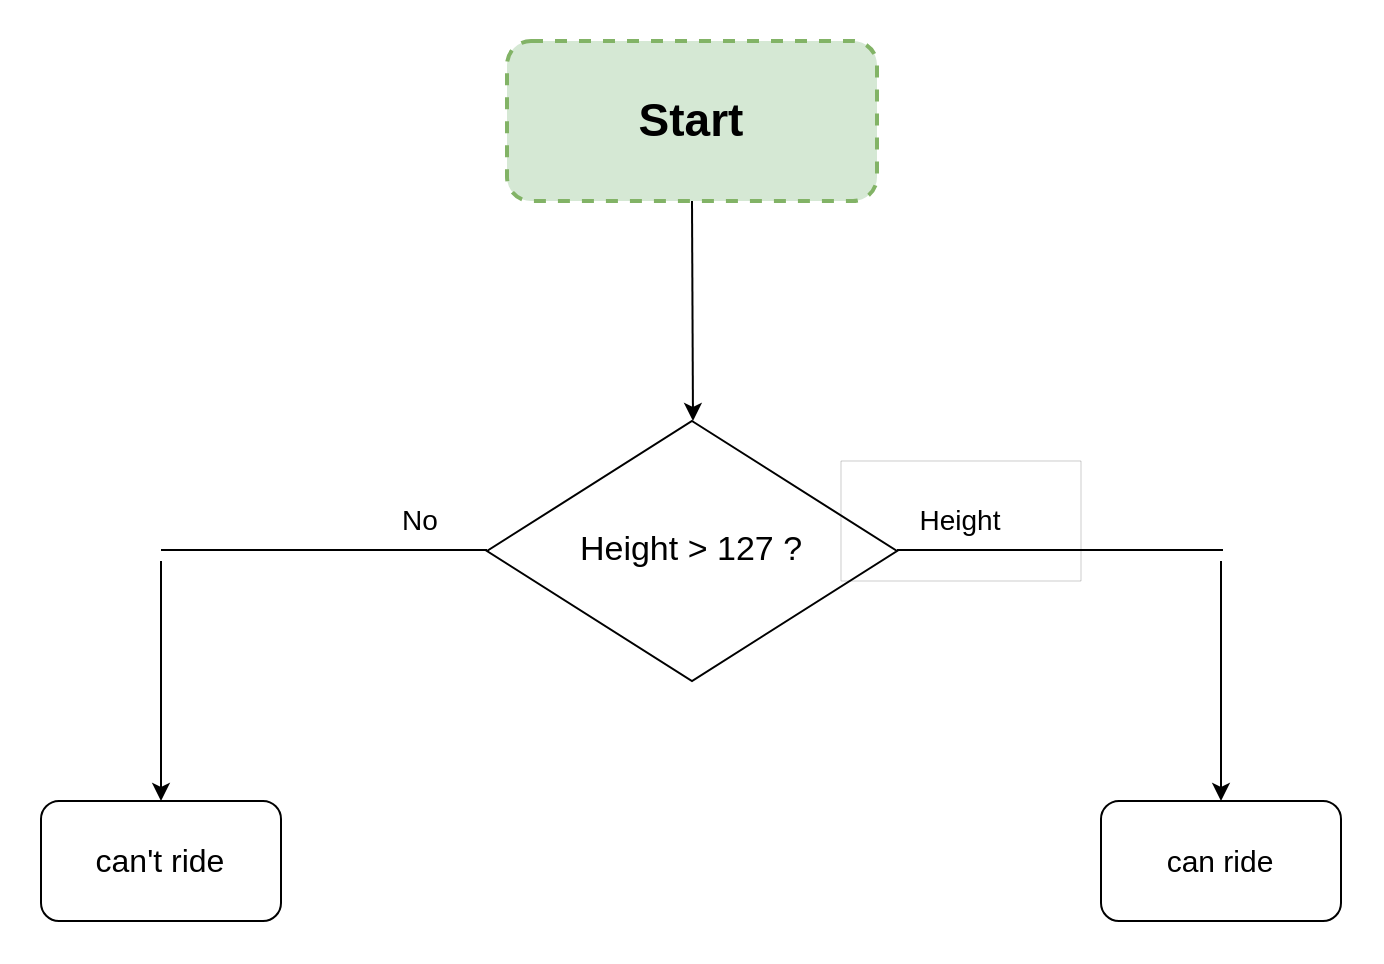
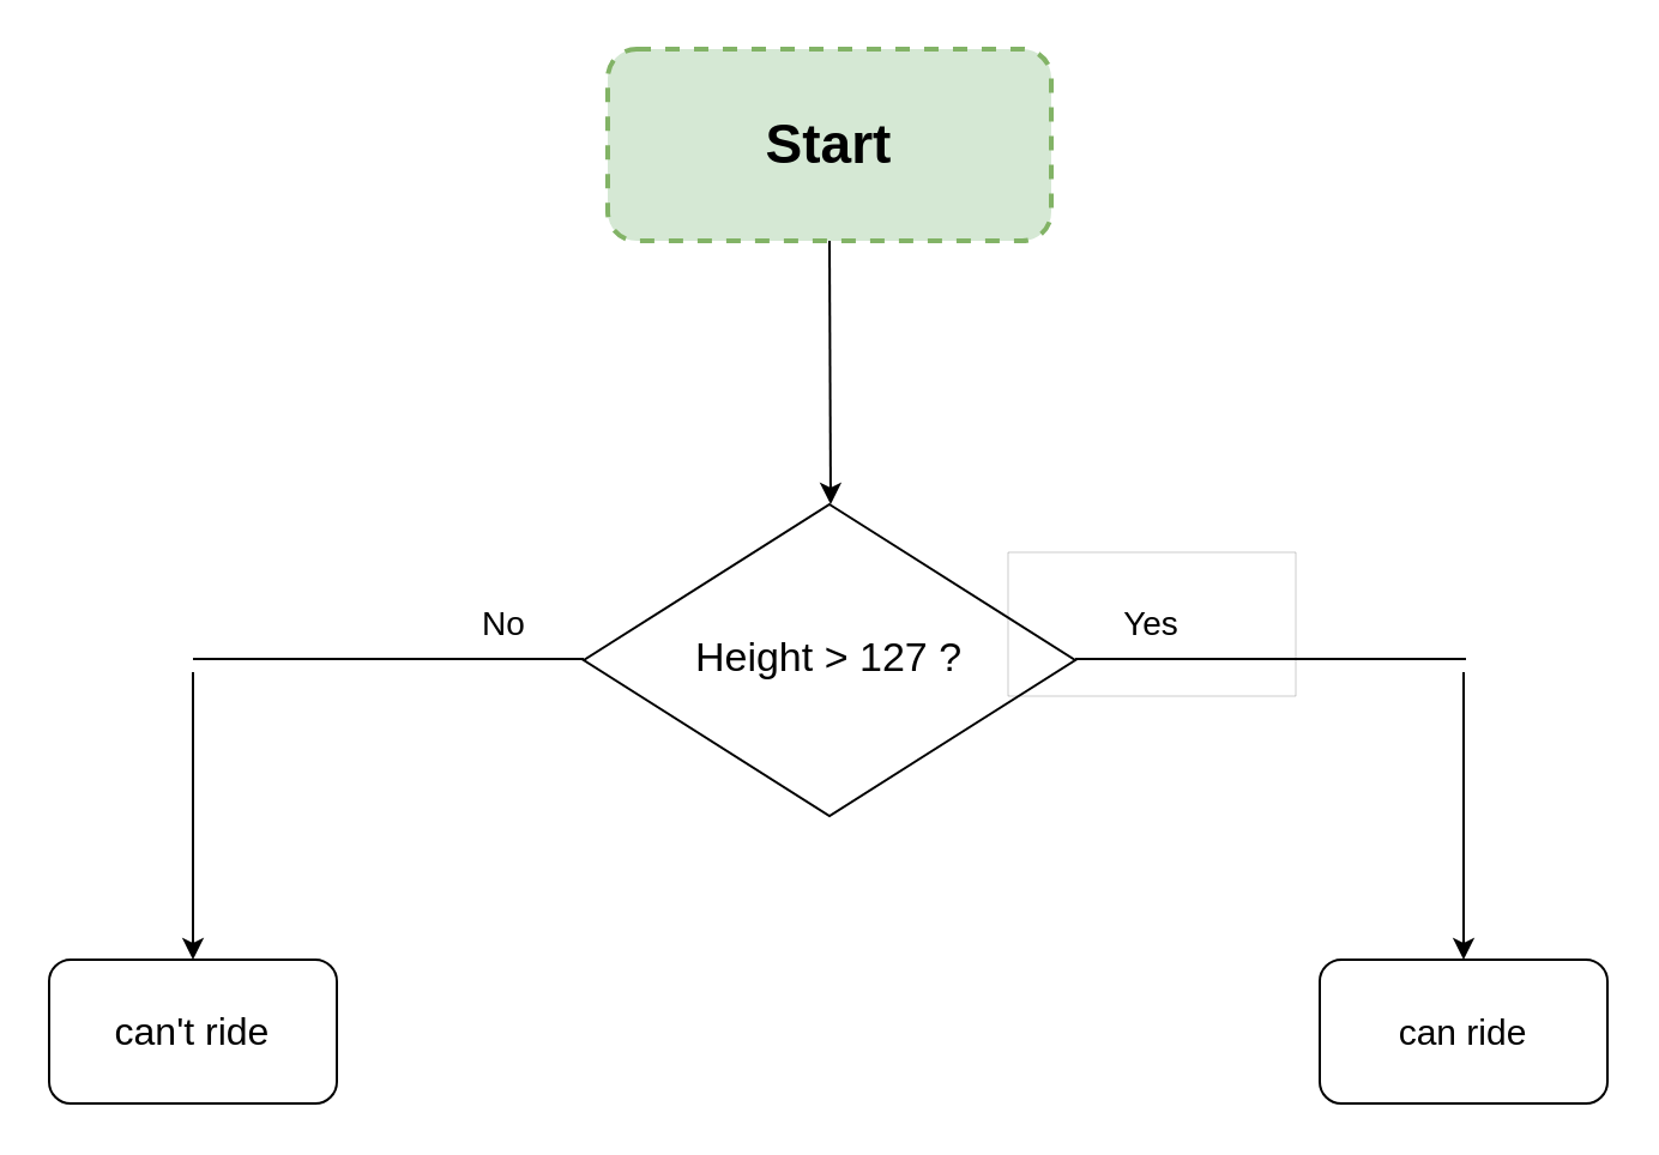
- <mxCell id="12" value="&lt;span style=&quot;font-size: 14px;&quot;&gt;Height&lt;/span&gt;" style="rounded=0;whiteSpace=wrap;html=1;strokeWidth=0;fillColor=none;" vertex="1" parent="1"><mxGeometry x="420" y="230" width="120" height="60" as="geometry" /></mxCell>
+ <mxCell id="12" value="&lt;span style=&quot;font-size: 14px;&quot;&gt;Yes&lt;/span&gt;" style="rounded=0;whiteSpace=wrap;html=1;strokeWidth=0;fillColor=none;" vertex="1" parent="1"><mxGeometry x="420" y="230" width="120" height="60" as="geometry" /></mxCell>
